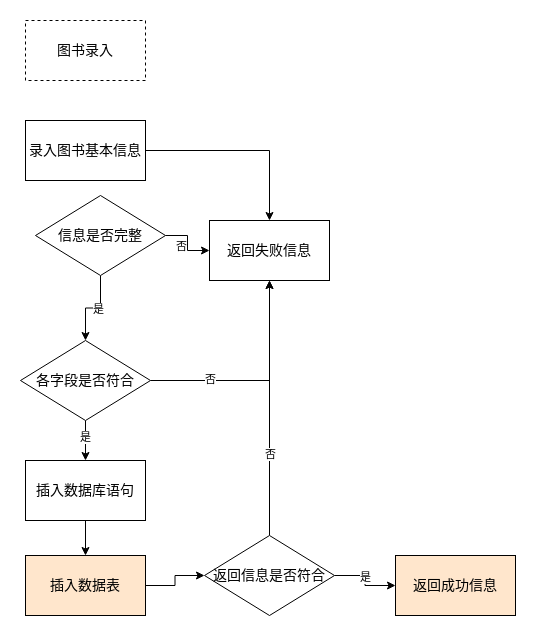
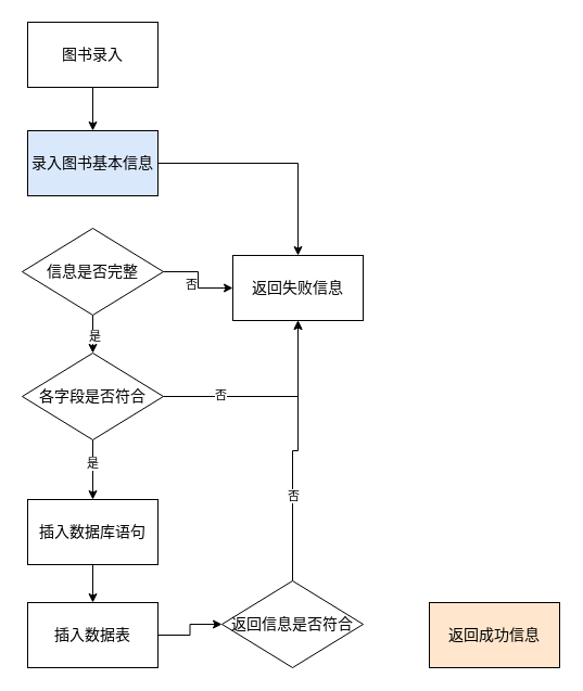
- <mxCell id="3" value="图书录入" style="whiteSpace=wrap;html=1;fontSize=14;dashed=1;" vertex="1" parent="1"><mxGeometry x="25" y="20" width="120" height="60" as="geometry" /></mxCell>
+ <mxCell id="3" value="图书录入" style="whiteSpace=wrap;html=1;fontSize=14;" vertex="1" parent="1"><mxGeometry x="25" y="20" width="120" height="60" as="geometry" /></mxCell>
+ <mxCell id="2" value="" style="edgeStyle=orthogonalEdgeStyle;rounded=0;orthogonalLoop=1;jettySize=auto;html=1;fontSize=14;" edge="1" parent="1" source="3" target="5"><mxGeometry relative="1" as="geometry" /></mxCell>
- <mxCell id="5" value="录入图书基本信息" style="whiteSpace=wrap;html=1;fontSize=14;" vertex="1" parent="1"><mxGeometry x="25" y="120" width="120" height="60" as="geometry" /></mxCell>
+ <mxCell id="5" value="录入图书基本信息" style="whiteSpace=wrap;html=1;fontSize=14;fillColor=#dae8fc;" vertex="1" parent="1"><mxGeometry x="25" y="120" width="120" height="60" as="geometry" /></mxCell>
- <mxCell id="10" value="信息是否完整" style="rhombus;whiteSpace=wrap;html=1;fontSize=14;" vertex="1" parent="1"><mxGeometry x="35" y="195" width="130" height="80" as="geometry" /></mxCell>
+ <mxCell id="10" value="信息是否完整" style="rhombus;whiteSpace=wrap;html=1;fontSize=14;" vertex="1" parent="1"><mxGeometry x="20" y="210" width="130" height="80" as="geometry" /></mxCell>
- <mxCell id="16" value="返回失败信息" style="whiteSpace=wrap;html=1;fontSize=14;" vertex="1" parent="1"><mxGeometry x="209" y="220" width="120" height="60" as="geometry" /></mxCell>
+ <mxCell id="16" value="返回失败信息" style="whiteSpace=wrap;html=1;fontSize=14;" vertex="1" parent="1"><mxGeometry x="214" y="235" width="120" height="60" as="geometry" /></mxCell>
- <mxCell id="15" value="各字段是否符合" style="rhombus;whiteSpace=wrap;html=1;fontSize=14;" vertex="1" parent="1"><mxGeometry x="20" y="340" width="130" height="80" as="geometry" /></mxCell>
+ <mxCell id="15" value="各字段是否符合" style="rhombus;whiteSpace=wrap;html=1;fontSize=14;" vertex="1" parent="1"><mxGeometry x="20" y="325" width="130" height="80" as="geometry" /></mxCell>
- <mxCell id="23" value="" style="edgeStyle=orthogonalEdgeStyle;rounded=0;orthogonalLoop=1;jettySize=auto;html=1;" edge="1" parent="1" source="25" target="26"><mxGeometry relative="1" as="geometry" /></mxCell>
- <mxCell id="24" value="是" style="edgeLabel;html=1;align=center;verticalAlign=middle;resizable=0;points=[];" vertex="1" connectable="0" parent="23"><mxGeometry x="-0.146" y="-1" relative="1" as="geometry"><mxPoint as="offset" /></mxGeometry></mxCell>
- <mxCell id="20" value="插入数据表" style="whiteSpace=wrap;html=1;fontSize=14;fillColor=#ffe6cc;" vertex="1" parent="1"><mxGeometry x="25" y="555" width="120" height="60" as="geometry" /></mxCell>
+ <mxCell id="20" value="插入数据表" style="whiteSpace=wrap;html=1;fontSize=14;" vertex="1" parent="1"><mxGeometry x="25" y="555" width="120" height="60" as="geometry" /></mxCell>
